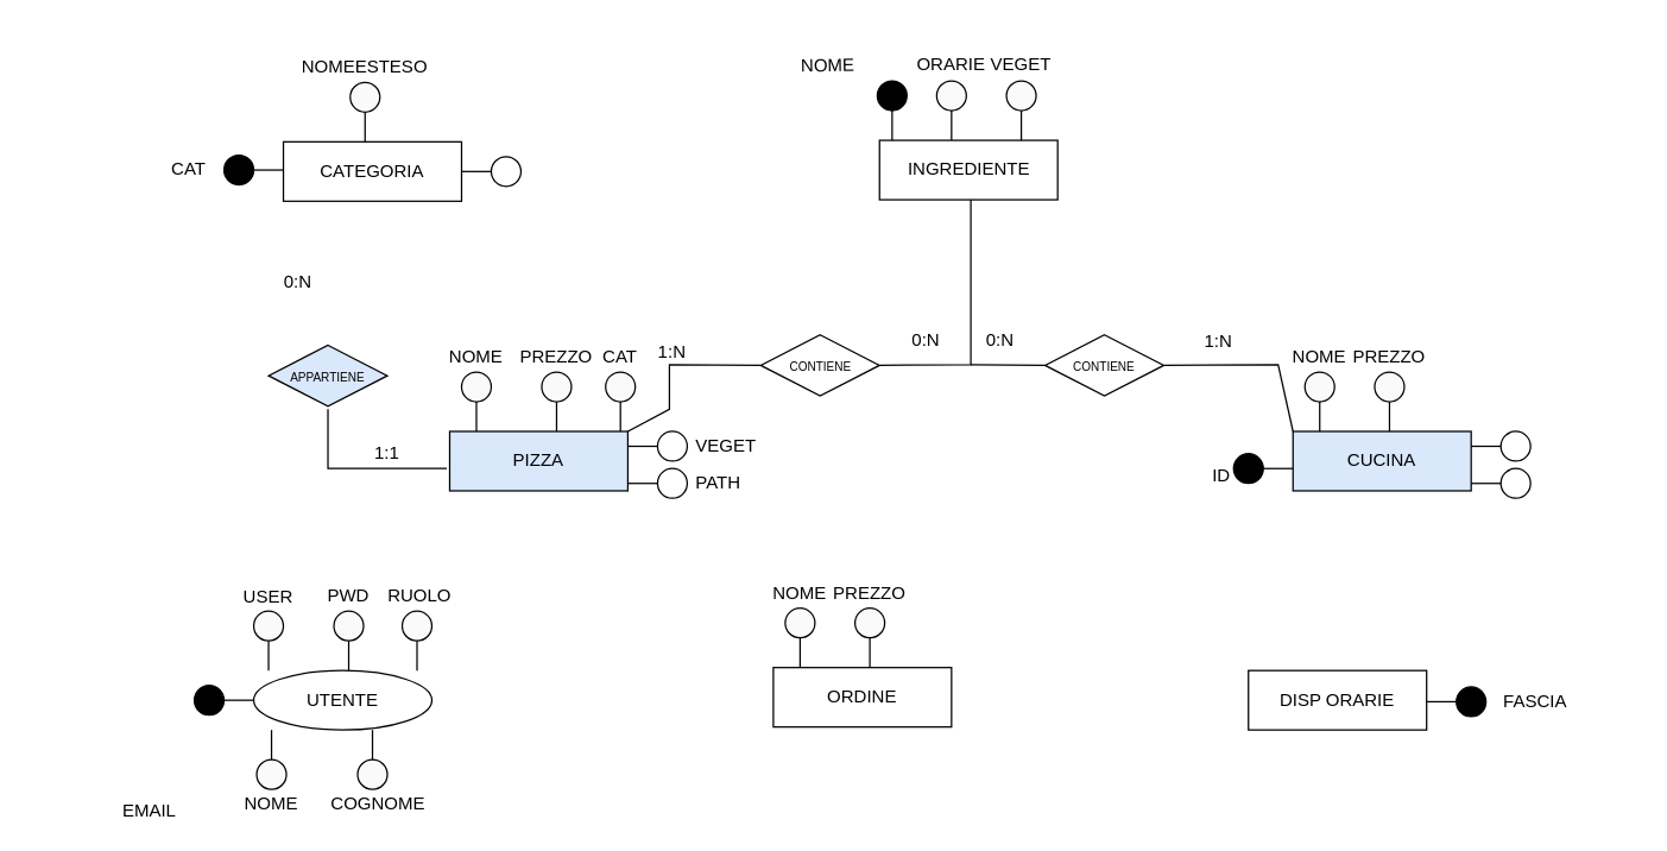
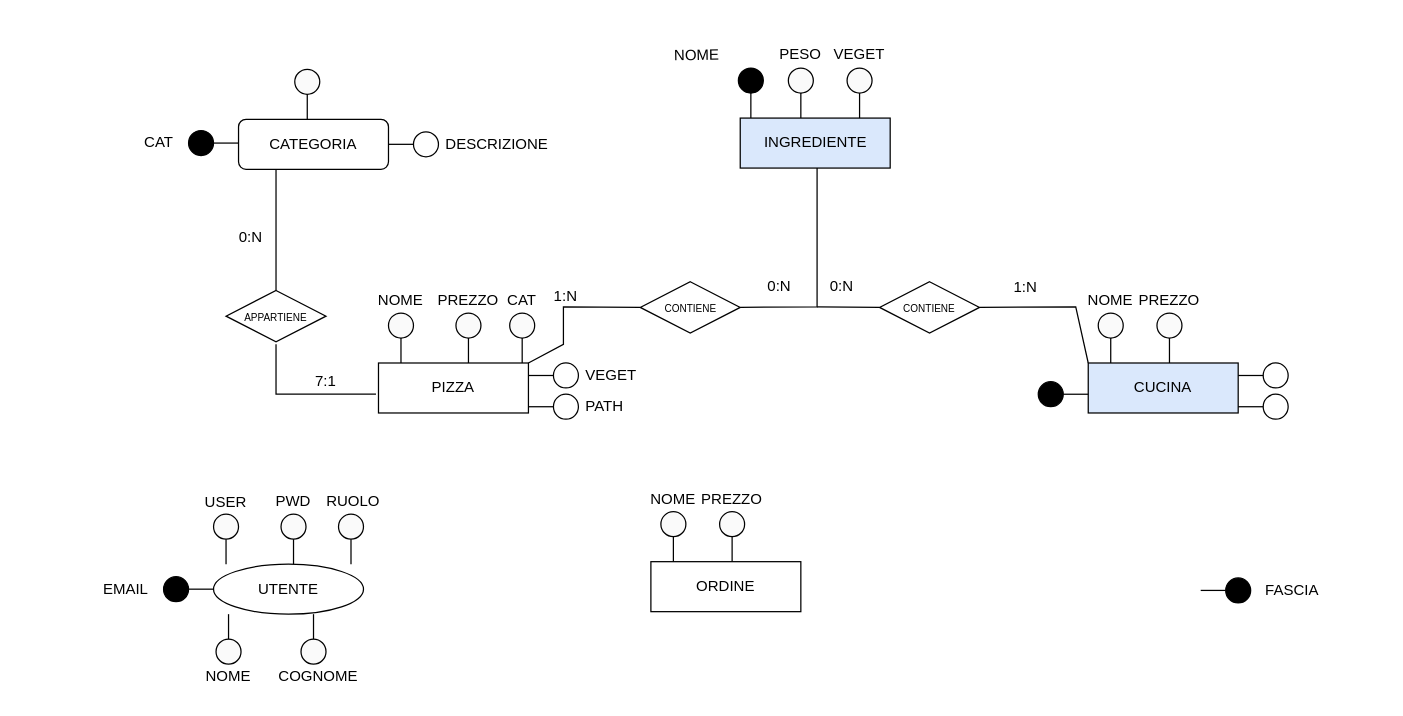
- <mxCell id="69" value="ORARIE" style="text;html=1;align=center;verticalAlign=middle;whiteSpace=wrap;rounded=0;" vertex="1" parent="68"><mxGeometry x="55" y="-285" width="90" height="20" as="geometry" /></mxCell>
+ <mxCell id="69" value="PESO" style="text;html=1;align=center;verticalAlign=middle;whiteSpace=wrap;rounded=0;" vertex="1" parent="68"><mxGeometry x="55" y="-285" width="90" height="20" as="geometry" /></mxCell>
- <mxCell id="9" value="NOMEESTESO" style="text;html=1;align=center;verticalAlign=middle;whiteSpace=wrap;rounded=0;" vertex="1" parent="8"><mxGeometry y="15" width="90" height="20" as="geometry" /></mxCell>
- <mxCell id="67" value="INGREDIENTE" style="rounded=0;whiteSpace=wrap;html=1;" vertex="1" parent="1"><mxGeometry x="591.5" y="94" width="120" height="40" as="geometry" /></mxCell>
+ <mxCell id="67" value="INGREDIENTE" style="rounded=0;whiteSpace=wrap;html=1;fillColor=#dae8fc;" vertex="1" parent="1"><mxGeometry x="591.5" y="94" width="120" height="40" as="geometry" /></mxCell>
- <mxCell id="2" value="CATEGORIA" style="rounded=0;whiteSpace=wrap;html=1;" vertex="1" parent="1"><mxGeometry x="190" y="95" width="120" height="40" as="geometry" /></mxCell>
+ <mxCell id="2" value="CATEGORIA" style="whiteSpace=wrap;html=1;rounded=1;" vertex="1" parent="1"><mxGeometry x="190" y="95" width="120" height="40" as="geometry" /></mxCell>
+ <mxCell id="14" value="DESCRIZIONE" style="text;html=1;align=left;verticalAlign=middle;whiteSpace=wrap;rounded=0;container=0;" vertex="1" parent="13"><mxGeometry x="44" width="90" height="30" as="geometry" /></mxCell>
+ <mxCell id="63" value="" style="endArrow=none;html=1;rounded=0;entryX=0.25;entryY=1;entryDx=0;entryDy=0;exitX=0.5;exitY=0;exitDx=0;exitDy=0;" edge="1" parent="1" source="50" target="2"><mxGeometry width="50" height="50" relative="1" as="geometry"><mxPoint x="220" y="225" as="sourcePoint" /><mxPoint x="50" y="255" as="targetPoint" /></mxGeometry></mxCell>
- <mxCell id="50" value="&lt;font style=&quot;font-size: 8px;&quot;&gt;APPARTIENE&lt;/font&gt;" style="rhombus;whiteSpace=wrap;html=1;fillColor=#dae8fc;" vertex="1" parent="40"><mxGeometry x="-40" y="17" width="80" height="41" as="geometry" /></mxCell>
+ <mxCell id="50" value="&lt;font style=&quot;font-size: 8px;&quot;&gt;APPARTIENE&lt;/font&gt;" style="rhombus;whiteSpace=wrap;html=1;" vertex="1" parent="40"><mxGeometry x="-40" y="17" width="80" height="41" as="geometry" /></mxCell>
- <mxCell id="66" value="1:1" style="text;strokeColor=none;align=center;fillColor=none;html=1;verticalAlign=middle;whiteSpace=wrap;rounded=0;" vertex="1" parent="1"><mxGeometry x="230" y="290" width="60" height="30" as="geometry" /></mxCell>
+ <mxCell id="66" value="7:1" style="text;strokeColor=none;align=center;fillColor=none;html=1;verticalAlign=middle;whiteSpace=wrap;rounded=0;" vertex="1" parent="1"><mxGeometry x="230" y="290" width="60" height="30" as="geometry" /></mxCell>
- <mxCell id="39" value="PIZZA" style="rounded=0;whiteSpace=wrap;html=1;fillColor=#dae8fc;" vertex="1" parent="1"><mxGeometry x="302" y="290" width="120" height="40" as="geometry" /></mxCell>
+ <mxCell id="39" value="PIZZA" style="rounded=0;whiteSpace=wrap;html=1;" vertex="1" parent="1"><mxGeometry x="302" y="290" width="120" height="40" as="geometry" /></mxCell>
- <mxCell id="126" value="ID" style="text;html=1;align=right;verticalAlign=middle;whiteSpace=wrap;rounded=0;" vertex="1" parent="1"><mxGeometry x="740" y="305" width="90" height="30" as="geometry" /></mxCell>
- <mxCell id="90" value="DISP ORARIE" style="rounded=0;whiteSpace=wrap;html=1;" vertex="1" parent="1"><mxGeometry x="840" y="451" width="120" height="40" as="geometry" /></mxCell>
- <mxCell id="101" value="EMAIL" style="text;html=1;align=right;verticalAlign=middle;whiteSpace=wrap;rounded=0;" vertex="1" parent="1"><mxGeometry x="30" y="531" width="90" height="30" as="geometry" /></mxCell>
+ <mxCell id="101" value="EMAIL" style="text;html=1;align=right;verticalAlign=middle;whiteSpace=wrap;rounded=0;" vertex="1" parent="1"><mxGeometry x="30" y="456" width="90" height="30" as="geometry" /></mxCell>
